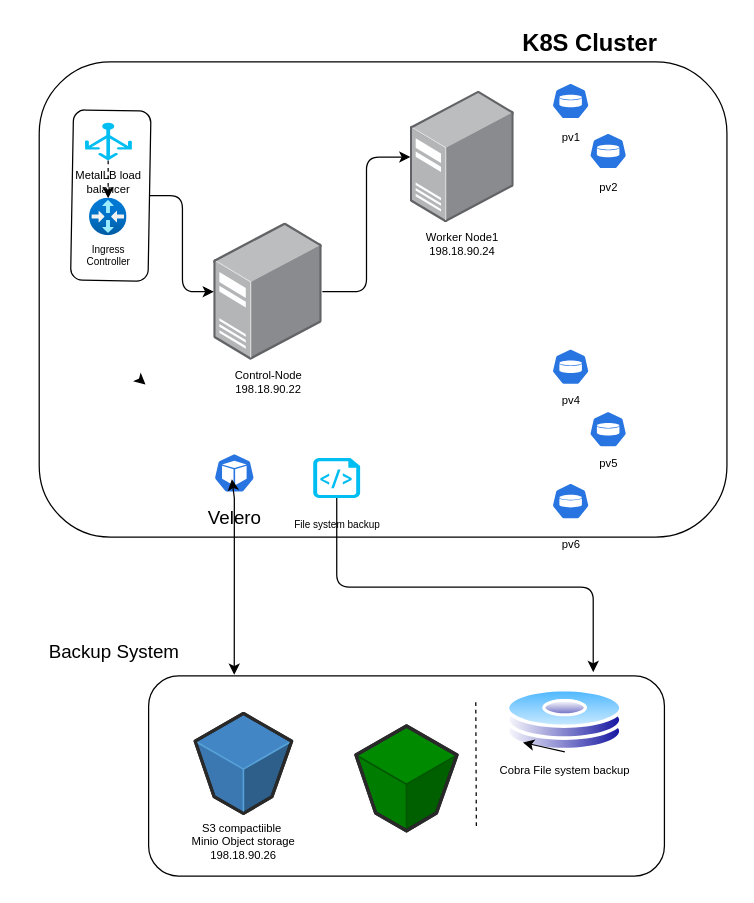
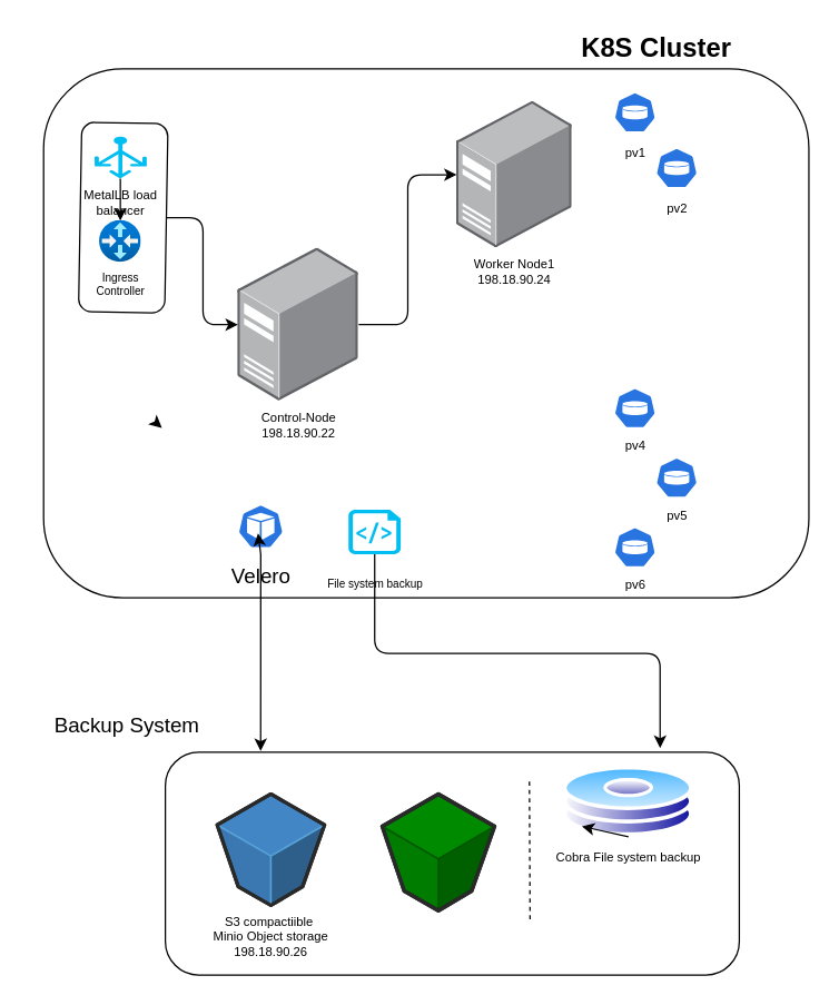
- <mxCell id="19" value="" style="edgeStyle=elbowEdgeStyle;html=1;fontSize=8;dashed=1;" edge="1" parent="1" source="20" target="21"><mxGeometry relative="1" as="geometry" /></mxCell>
+ <mxCell id="19" value="" style="edgeStyle=elbowEdgeStyle;html=1;fontSize=8;" edge="1" parent="1" source="20" target="21"><mxGeometry relative="1" as="geometry" /></mxCell>
- <mxCell id="16" value="pv6" style="html=1;dashed=0;whitespace=wrap;fillColor=#2875E2;strokeColor=#ffffff;points=[[0.005,0.63,0],[0.1,0.2,0],[0.9,0.2,0],[0.5,0,0],[0.995,0.63,0],[0.72,0.99,0],[0.5,1,0],[0.28,0.99,0]];verticalLabelPosition=bottom;align=center;verticalAlign=top;shape=mxgraph.kubernetes.icon;prIcon=pv;fontSize=9;" vertex="1" parent="1"><mxGeometry x="440.86" y="377.68" width="30" height="45" as="geometry" /></mxCell>
+ <mxCell id="16" value="pv6" style="html=1;dashed=0;whitespace=wrap;fillColor=#2875E2;strokeColor=#ffffff;points=[[0.005,0.63,0],[0.1,0.2,0],[0.9,0.2,0],[0.5,0,0],[0.995,0.63,0],[0.72,0.99,0],[0.5,1,0],[0.28,0.99,0]];verticalLabelPosition=bottom;align=center;verticalAlign=top;shape=mxgraph.kubernetes.icon;prIcon=pv;fontSize=9;" vertex="1" parent="1"><mxGeometry x="440.86" y="377.68" width="30" height="30" as="geometry" /></mxCell>
- <mxCell id="5" value="Linode cloud bucket" style="verticalLabelPosition=bottom;html=1;verticalAlign=top;strokeWidth=1;align=center;outlineConnect=0;dashed=0;outlineConnect=0;shape=mxgraph.aws3d.s3Bucket;fillColor=#008a00;strokeColor=#005700;aspect=fixed;fontSize=9;fontColor=#ffffff;" vertex="1" parent="1"><mxGeometry x="284.18" y="580" width="80.78" height="83.8" as="geometry" /></mxCell>
+ <mxCell id="5" value="Linode cloud bucket" style="verticalLabelPosition=bottom;html=1;verticalAlign=top;strokeWidth=1;align=center;outlineConnect=0;dashed=0;outlineConnect=0;shape=mxgraph.aws3d.s3Bucket;fillColor=#008a00;strokeColor=#005700;aspect=fixed;fontSize=9;fontColor=#ffffff;" vertex="1" parent="1"><mxGeometry x="274.18" y="570" width="80.78" height="83.8" as="geometry" /></mxCell>
